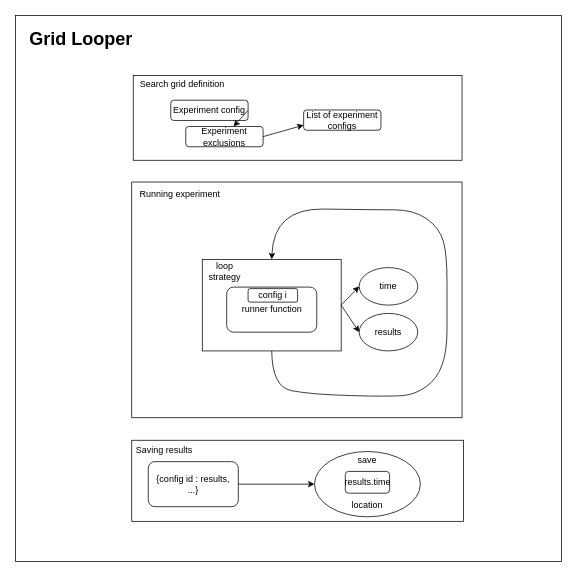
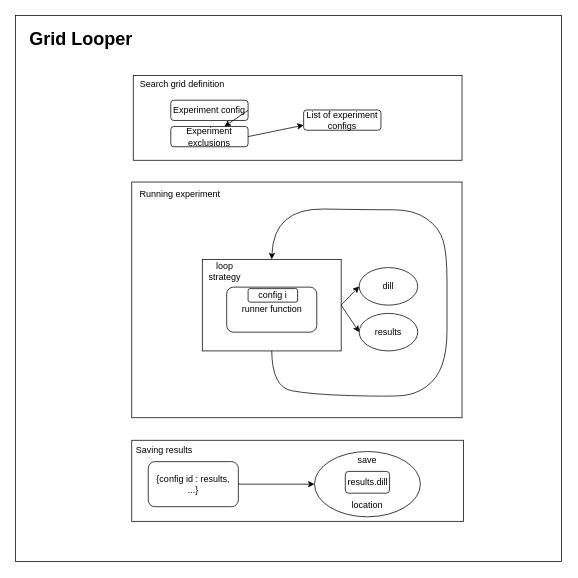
- <mxCell id="19" value="Experiment exclusions" style="rounded=1;whiteSpace=wrap;html=1;" parent="1" vertex="1"><mxGeometry x="247" y="168" width="103" height="27" as="geometry" /></mxCell>
+ <mxCell id="19" value="Experiment exclusions" style="rounded=1;whiteSpace=wrap;html=1;" parent="1" vertex="1"><mxGeometry x="227" y="168" width="103" height="27" as="geometry" /></mxCell>
- <mxCell id="12" value="time" style="ellipse;whiteSpace=wrap;html=1;" parent="1" vertex="1"><mxGeometry x="478" y="356" width="78" height="50" as="geometry" /></mxCell>
+ <mxCell id="12" value="dill" style="ellipse;whiteSpace=wrap;html=1;" parent="1" vertex="1"><mxGeometry x="478" y="356" width="78" height="50" as="geometry" /></mxCell>
- <mxCell id="25" value="results.time" style="rounded=1;whiteSpace=wrap;html=1;" parent="1" vertex="1"><mxGeometry x="459.5" y="627.5" width="59" height="29" as="geometry" /></mxCell>
+ <mxCell id="25" value="results.dill" style="rounded=1;whiteSpace=wrap;html=1;" parent="1" vertex="1"><mxGeometry x="459.5" y="627.5" width="59" height="29" as="geometry" /></mxCell>
